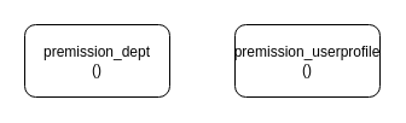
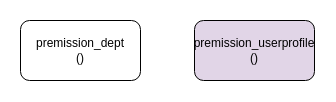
- <mxCell id="3" value="premission_userprofile&lt;br&gt;()" style="rounded=1;whiteSpace=wrap;html=1;" vertex="1" parent="1"><mxGeometry x="194" y="20" width="120" height="60" as="geometry" /></mxCell>
+ <mxCell id="3" value="premission_userprofile&lt;br&gt;()" style="rounded=1;whiteSpace=wrap;html=1;fillColor=#e1d5e7;" vertex="1" parent="1"><mxGeometry x="194" y="20" width="120" height="60" as="geometry" /></mxCell>
